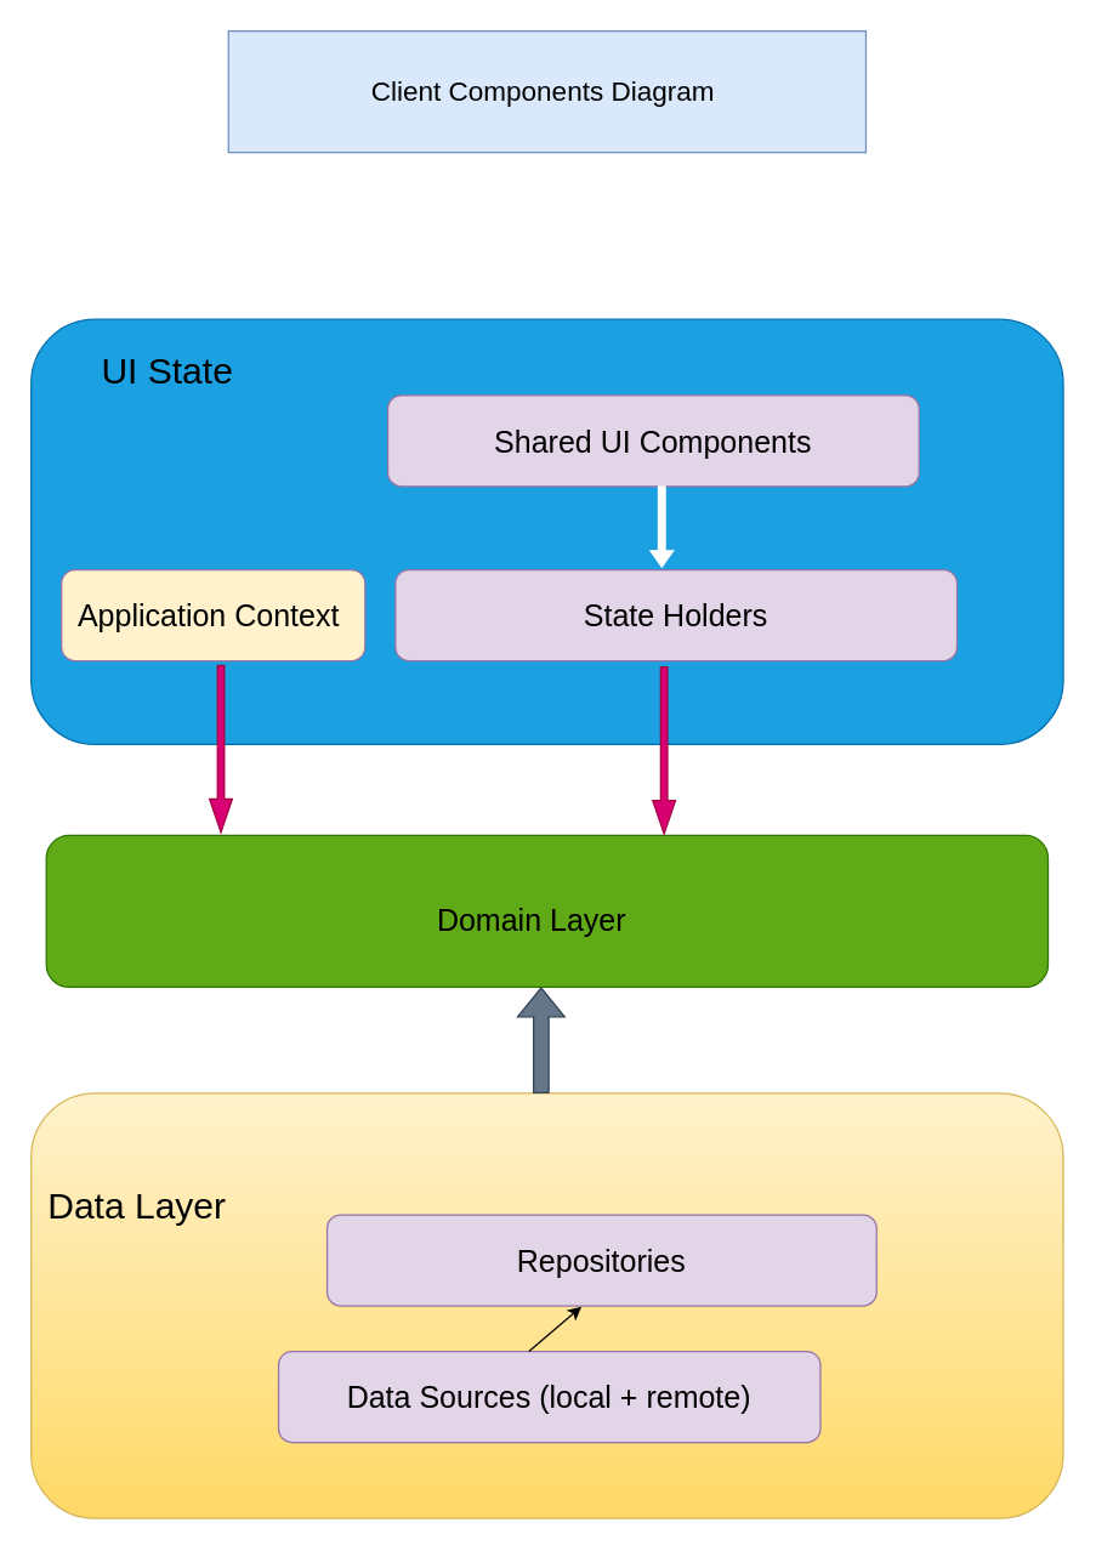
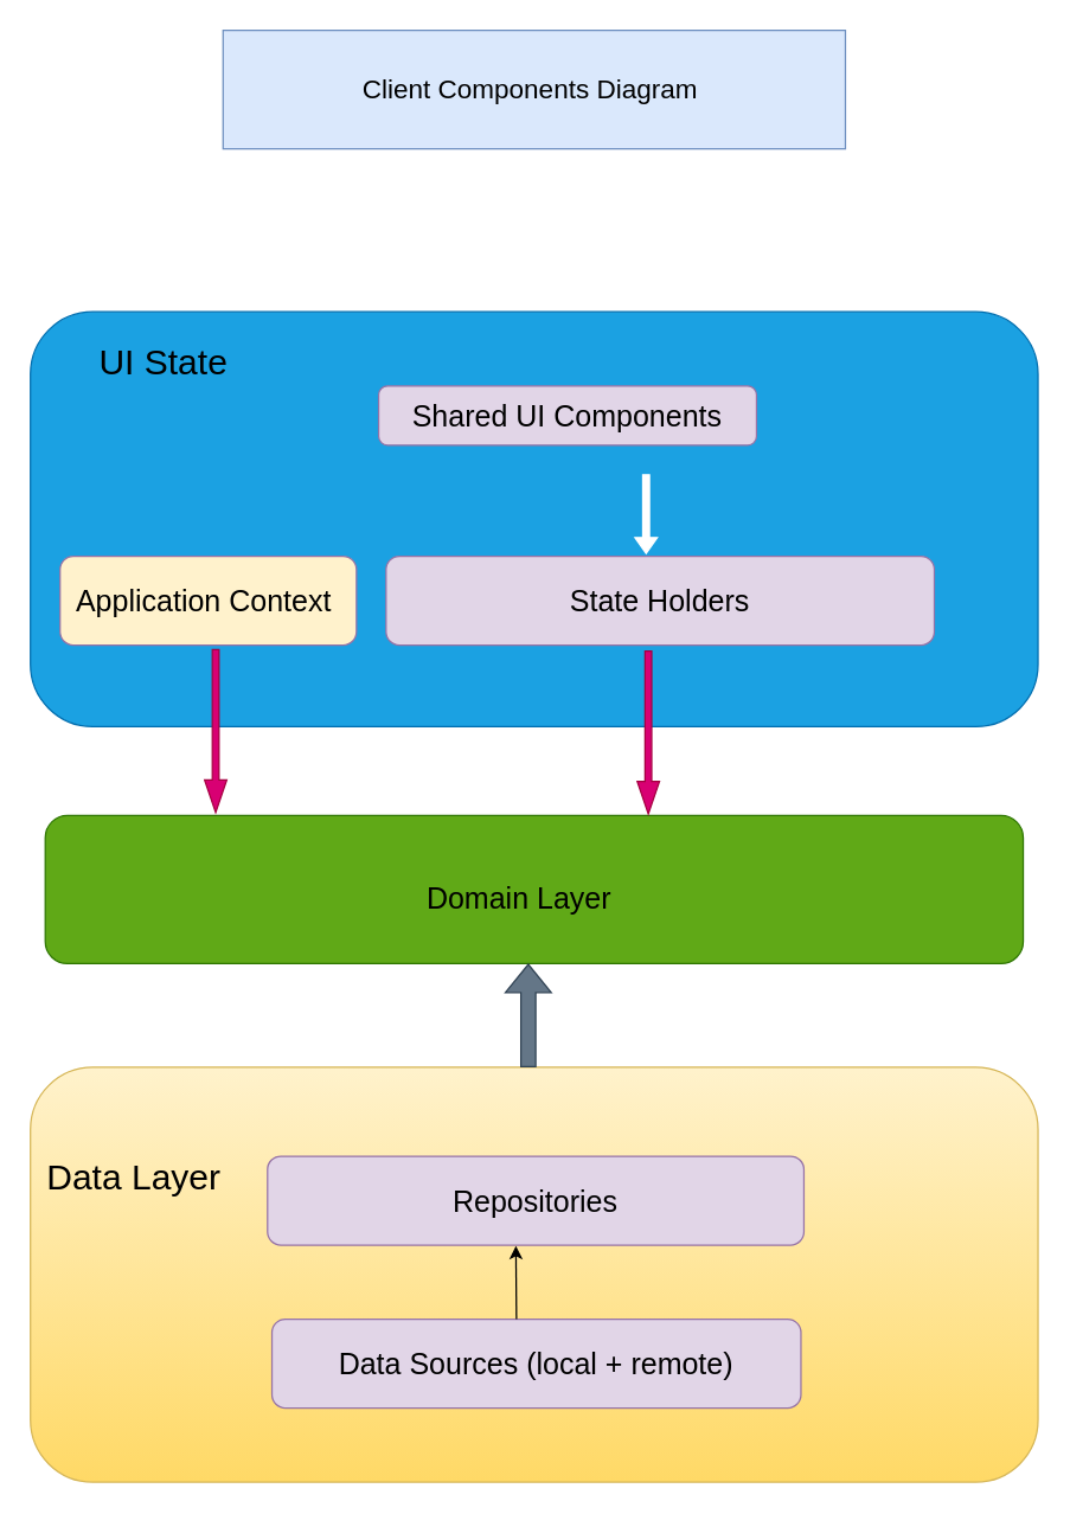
- <mxCell id="5" value="Shared UI Components" style="rounded=1;whiteSpace=wrap;html=1;strokeColor=#9673a6;fontSize=20;fillColor=#e1d5e7;" vertex="1" parent="1"><mxGeometry x="255" y="260" width="350" height="60" as="geometry" /></mxCell>
+ <mxCell id="5" value="Shared UI Components" style="rounded=1;whiteSpace=wrap;html=1;strokeColor=#9673a6;fontSize=20;fillColor=#e1d5e7;" vertex="1" parent="1"><mxGeometry x="255" y="260" width="255" height="40" as="geometry" /></mxCell>
- <mxCell id="12" value="Repositories" style="rounded=1;whiteSpace=wrap;html=1;strokeColor=#9673a6;fontSize=20;fillColor=#e1d5e7;" vertex="1" parent="1"><mxGeometry x="215" y="800" width="362" height="60" as="geometry" /></mxCell>
+ <mxCell id="12" value="Repositories" style="rounded=1;whiteSpace=wrap;html=1;strokeColor=#9673a6;fontSize=20;fillColor=#e1d5e7;" vertex="1" parent="1"><mxGeometry x="180" y="780" width="362" height="60" as="geometry" /></mxCell>
